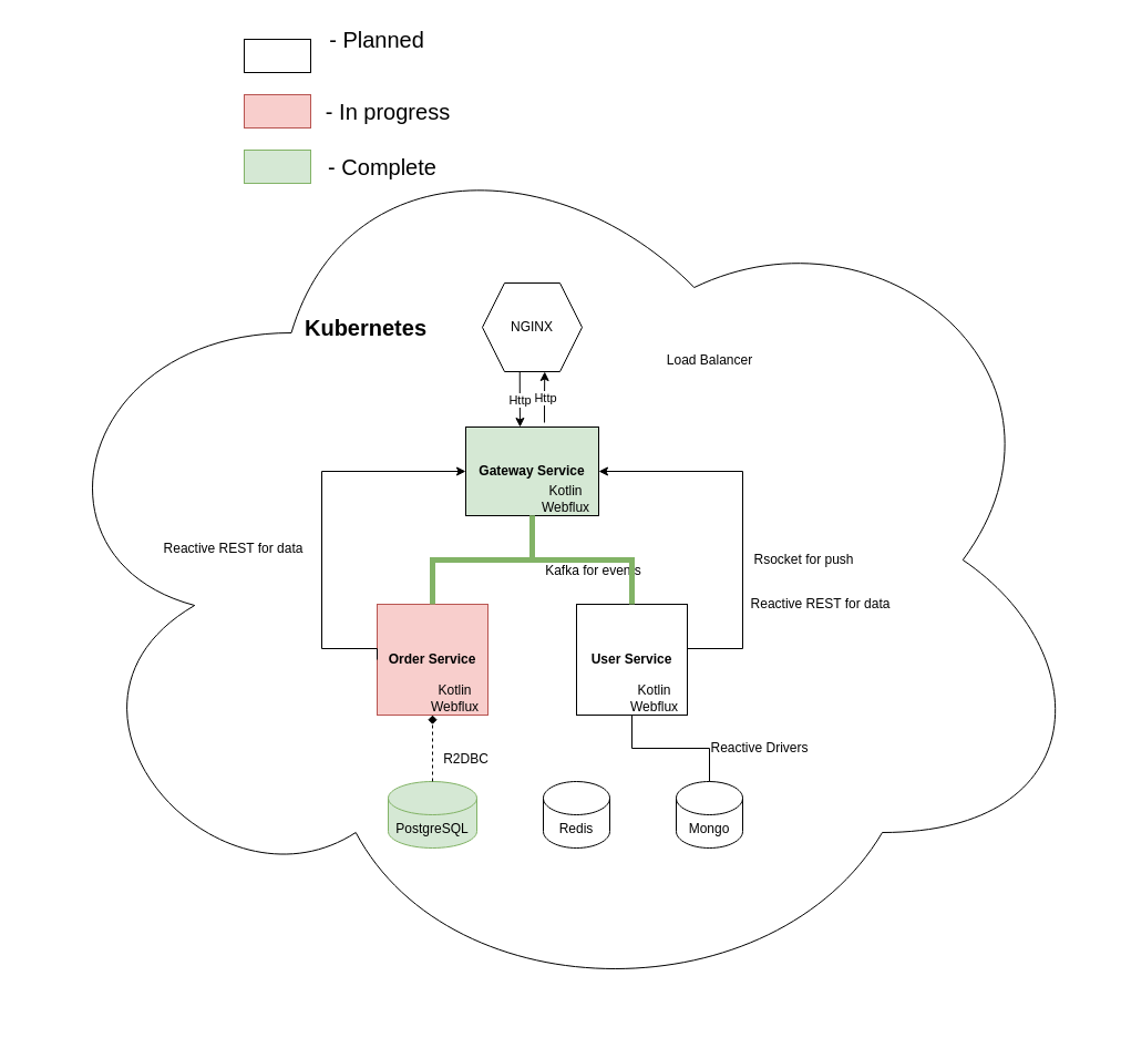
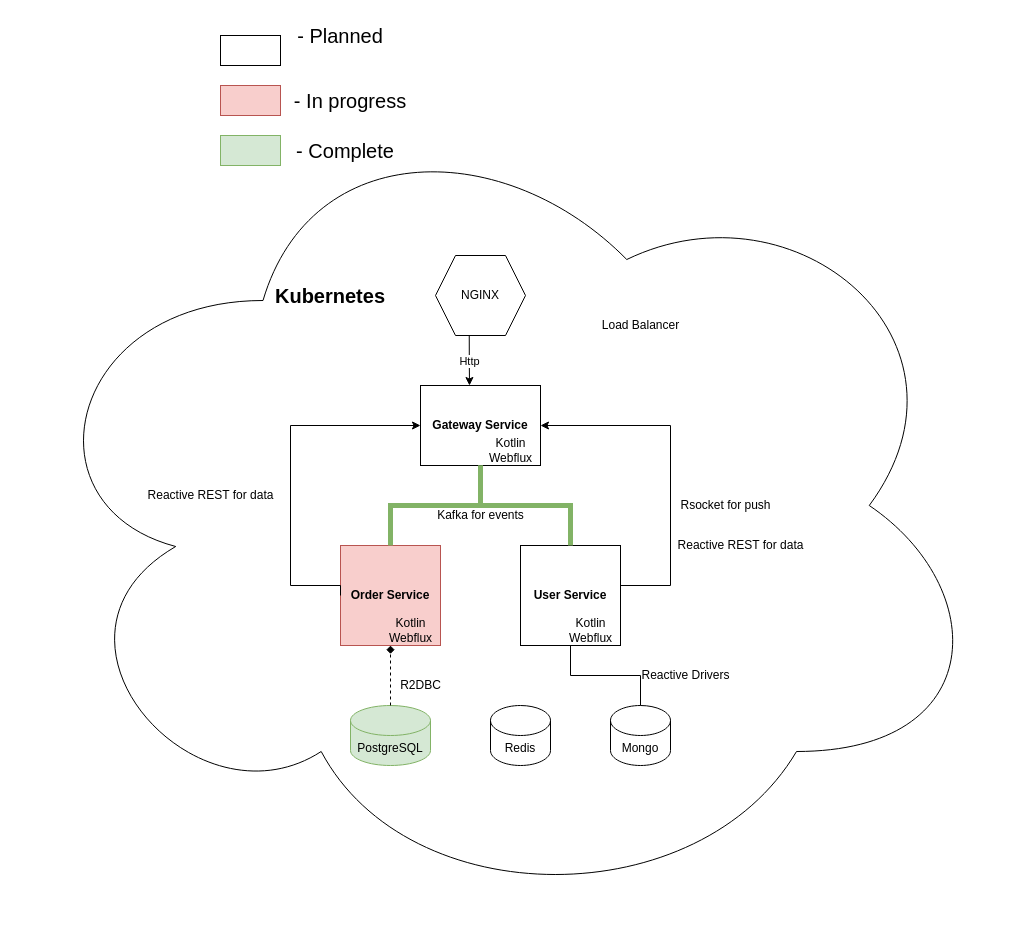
- <mxCell id="25" value="" style="endArrow=classic;html=1;rounded=0;edgeStyle=orthogonalEdgeStyle;exitX=0.592;exitY=-0.05;exitDx=0;exitDy=0;entryX=0.625;entryY=1;entryDx=0;entryDy=0;exitPerimeter=0;" edge="1" parent="1" source="3" target="22"><mxGeometry relative="1" as="geometry"><mxPoint x="478.75" y="345" as="sourcePoint" /><mxPoint x="479" y="395" as="targetPoint" /></mxGeometry></mxCell>
- <mxCell id="26" value="Http" style="edgeLabel;resizable=0;html=1;align=center;verticalAlign=middle;" connectable="0" vertex="1" parent="25"><mxGeometry relative="1" as="geometry" /></mxCell>
- <mxCell id="3" value="&lt;b&gt;Gateway Service&lt;/b&gt;" style="rounded=0;whiteSpace=wrap;html=1;fillColor=#d5e8d4;" vertex="1" parent="1"><mxGeometry x="420" y="385" width="120" height="80" as="geometry" /></mxCell>
+ <mxCell id="3" value="&lt;b&gt;Gateway Service&lt;/b&gt;" style="rounded=0;whiteSpace=wrap;html=1;" vertex="1" parent="1"><mxGeometry x="420" y="385" width="120" height="80" as="geometry" /></mxCell>
- <mxCell id="6" value="Kafka for events" style="text;html=1;align=center;verticalAlign=middle;resizable=0;points=[];autosize=1;strokeColor=none;fillColor=none;" vertex="1" parent="1"><mxGeometry x="485" y="505" width="100" height="20" as="geometry" /></mxCell>
+ <mxCell id="6" value="Kafka for events" style="text;html=1;align=center;verticalAlign=middle;resizable=0;points=[];autosize=1;strokeColor=none;fillColor=none;" vertex="1" parent="1"><mxGeometry x="430" y="505" width="100" height="20" as="geometry" /></mxCell>
